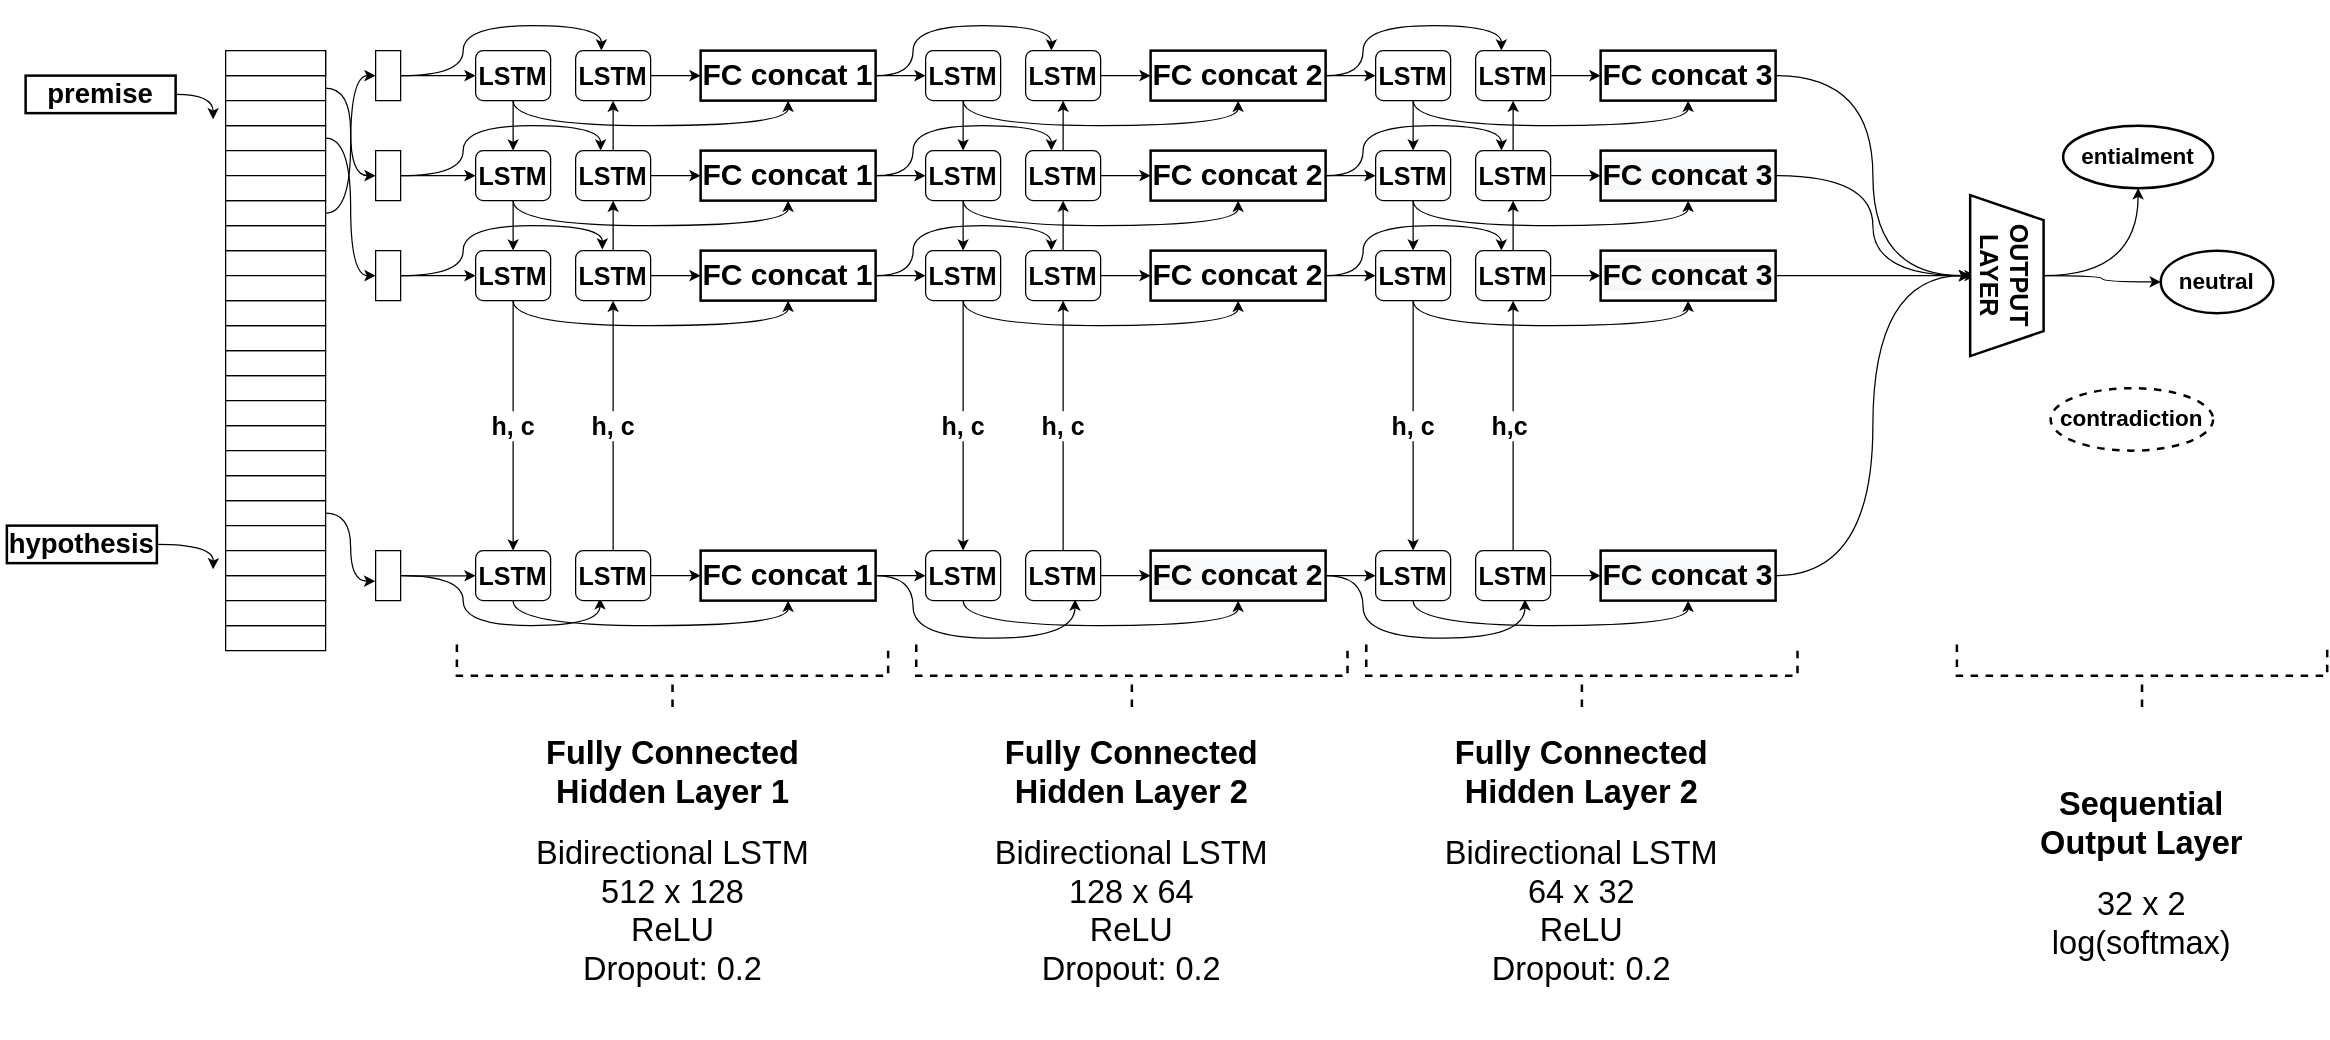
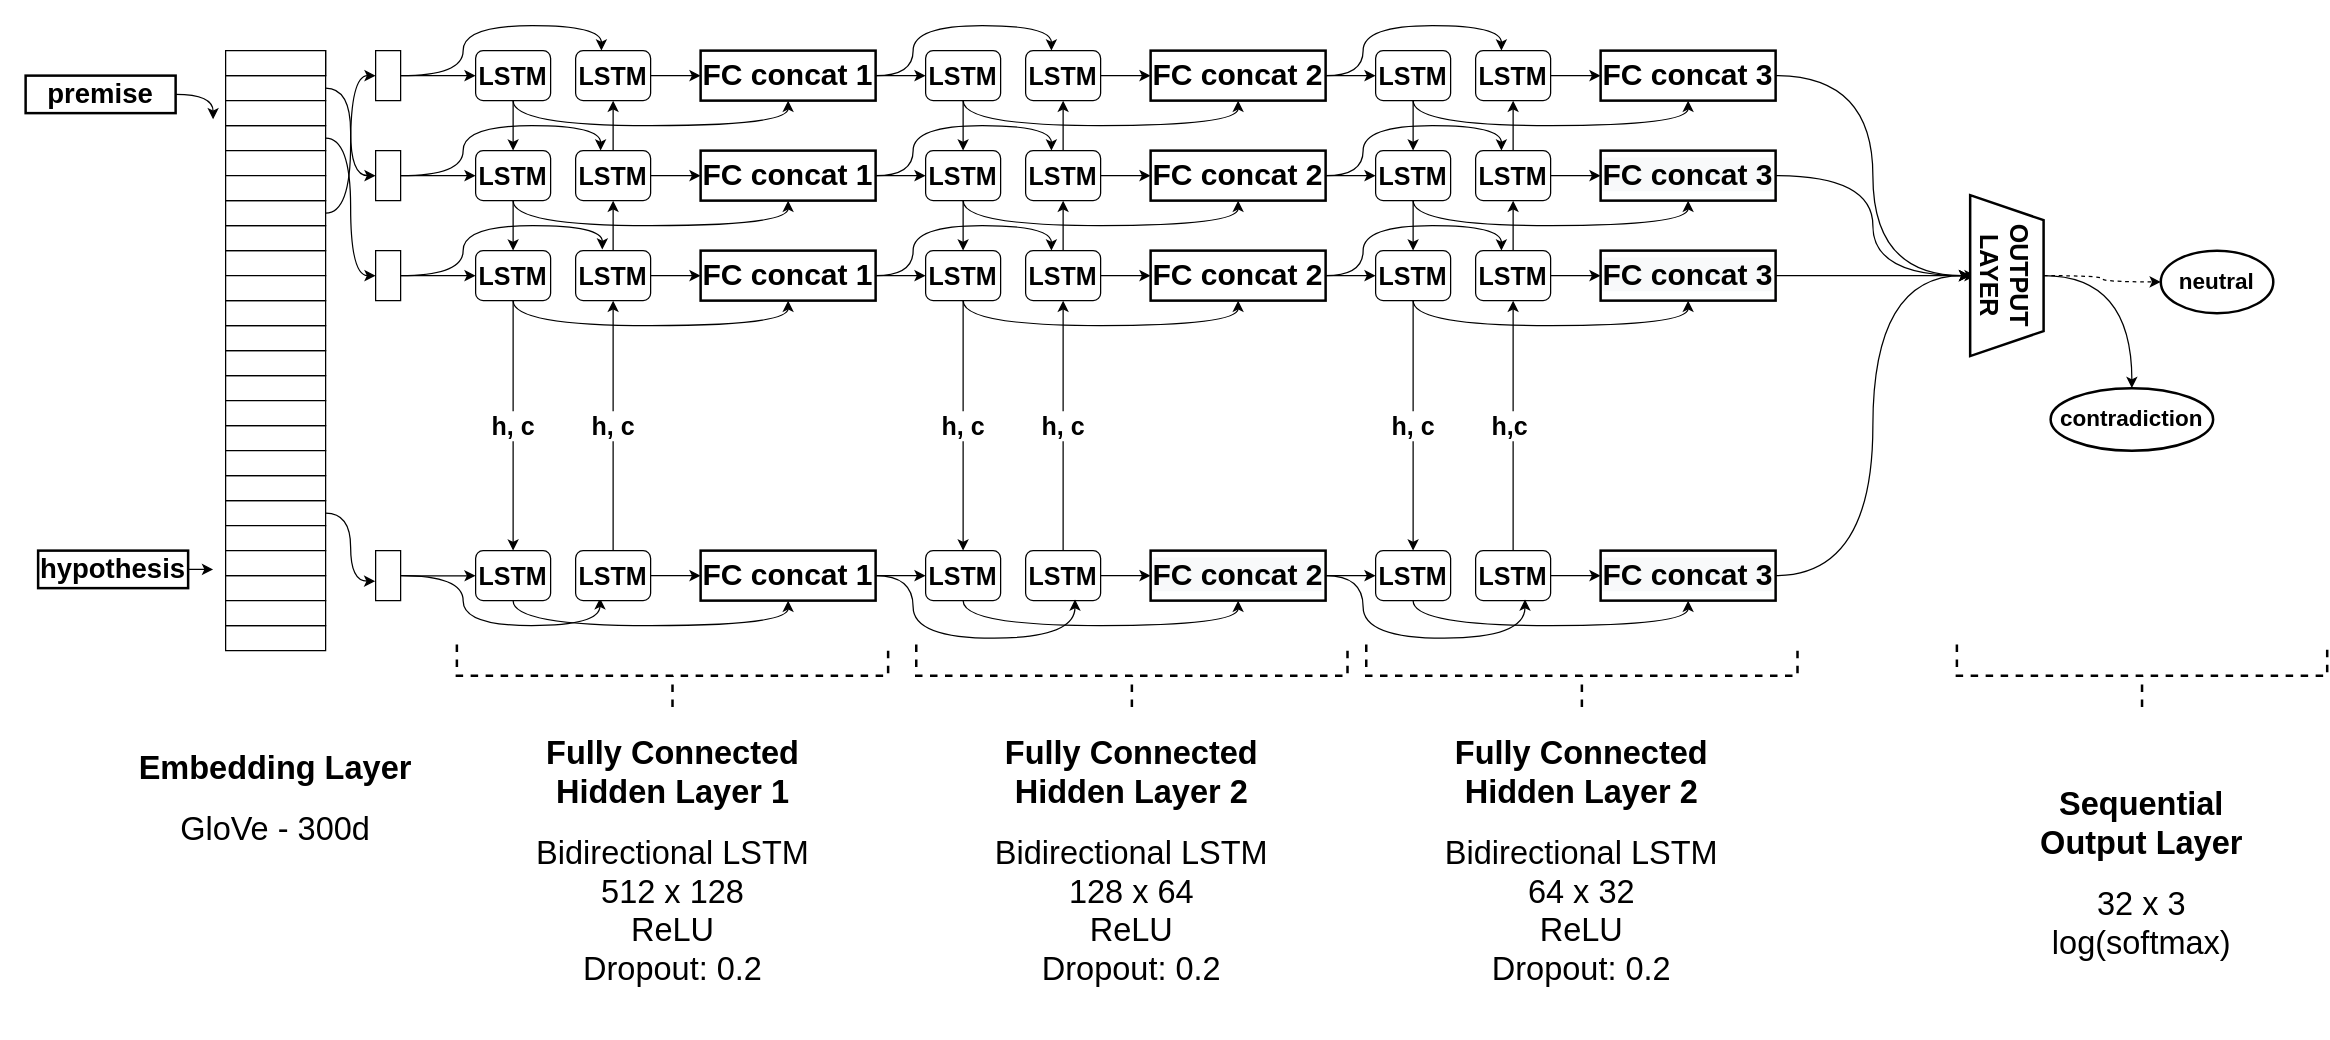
- <mxCell id="159" value="&lt;font style=&quot;font-size: 18px;&quot;&gt;entialment&lt;/font&gt;" style="ellipse;whiteSpace=wrap;html=1;rounded=0;fontSize=18;strokeWidth=2;fillColor=none;verticalAlign=middle;fontStyle=1" vertex="1" parent="1"><mxGeometry x="1650" y="100" width="120" height="50" as="geometry" /></mxCell>
- <mxCell id="140" style="edgeStyle=orthogonalEdgeStyle;curved=1;orthogonalLoop=1;jettySize=auto;html=1;exitX=0.5;exitY=0;exitDx=0;exitDy=0;entryX=0.5;entryY=1;entryDx=0;entryDy=0;fontSize=24;" edge="1" parent="1" source="141" target="159"><mxGeometry relative="1" as="geometry" /></mxCell>
- <mxCell id="138" value="" style="edgeStyle=orthogonalEdgeStyle;curved=1;orthogonalLoop=1;jettySize=auto;html=1;fontSize=24;" edge="1" parent="1" source="141" target="160"><mxGeometry relative="1" as="geometry" /></mxCell>
+ <mxCell id="138" value="" style="edgeStyle=orthogonalEdgeStyle;curved=1;orthogonalLoop=1;jettySize=auto;html=1;fontSize=24;dashed=1;" edge="1" parent="1" source="141" target="160"><mxGeometry relative="1" as="geometry" /></mxCell>
+ <mxCell id="139" style="edgeStyle=orthogonalEdgeStyle;curved=1;orthogonalLoop=1;jettySize=auto;html=1;exitX=0.5;exitY=0;exitDx=0;exitDy=0;entryX=0.5;entryY=0;entryDx=0;entryDy=0;fontSize=24;" edge="1" parent="1" source="141" target="161"><mxGeometry relative="1" as="geometry" /></mxCell>
- <mxCell id="161" value="&lt;font style=&quot;font-size: 18px;&quot;&gt;contradiction&lt;/font&gt;" style="ellipse;whiteSpace=wrap;html=1;rounded=0;fontSize=18;strokeWidth=2;fillColor=none;verticalAlign=middle;fontStyle=1;dashed=1;" vertex="1" parent="1"><mxGeometry x="1640" y="310" width="130" height="50" as="geometry" /></mxCell>
+ <mxCell id="161" value="&lt;font style=&quot;font-size: 18px;&quot;&gt;contradiction&lt;/font&gt;" style="ellipse;whiteSpace=wrap;html=1;rounded=0;fontSize=18;strokeWidth=2;fillColor=none;verticalAlign=middle;fontStyle=1" vertex="1" parent="1"><mxGeometry x="1640" y="310" width="130" height="50" as="geometry" /></mxCell>
- <mxCell id="5" value="&lt;font style=&quot;font-size: 22px&quot;&gt;&lt;b&gt;hypothesis&lt;/b&gt;&lt;/font&gt;" style="rounded=0;whiteSpace=wrap;html=1;strokeWidth=2;" parent="1" vertex="1"><mxGeometry x="5" y="420" width="120" height="30" as="geometry" /></mxCell>
+ <mxCell id="5" value="&lt;font style=&quot;font-size: 22px&quot;&gt;&lt;b&gt;hypothesis&lt;/b&gt;&lt;/font&gt;" style="rounded=0;whiteSpace=wrap;html=1;strokeWidth=2;" parent="1" vertex="1"><mxGeometry x="30" y="440" width="120" height="30" as="geometry" /></mxCell>
+ <mxCell id="150" value="&lt;h1 style=&quot;font-size: 26px&quot;&gt;&lt;font style=&quot;font-size: 26px&quot;&gt;Embedding Layer&lt;/font&gt;&lt;/h1&gt;&lt;div style=&quot;font-size: 26px&quot;&gt;&lt;font style=&quot;font-size: 26px&quot;&gt;GloVe - 300d&lt;/font&gt;&lt;/div&gt;" style="text;html=1;strokeColor=none;fillColor=none;spacing=5;spacingTop=-20;whiteSpace=wrap;overflow=hidden;rounded=0;verticalAlign=middle;align=center;" vertex="1" parent="1"><mxGeometry x="70" y="580" width="300" height="120" as="geometry" /></mxCell>
- <mxCell id="157" value="&lt;h1 style=&quot;font-size: 26px&quot;&gt;&lt;font style=&quot;font-size: 26px&quot;&gt;Sequential Output Layer&lt;/font&gt;&lt;/h1&gt;&lt;div style=&quot;font-size: 26px&quot;&gt;32 x 2&lt;/div&gt;&lt;div style=&quot;font-size: 26px&quot;&gt;log(softmax)&lt;/div&gt;" style="text;html=1;strokeColor=none;fillColor=none;spacing=5;spacingTop=-20;whiteSpace=wrap;overflow=hidden;rounded=0;verticalAlign=middle;align=center;" vertex="1" parent="1"><mxGeometry x="1608.13" y="590" width="210" height="220" as="geometry" /></mxCell>
+ <mxCell id="157" value="&lt;h1 style=&quot;font-size: 26px&quot;&gt;&lt;font style=&quot;font-size: 26px&quot;&gt;Sequential Output Layer&lt;/font&gt;&lt;/h1&gt;&lt;div style=&quot;font-size: 26px&quot;&gt;32 x 3&lt;/div&gt;&lt;div style=&quot;font-size: 26px&quot;&gt;log(softmax)&lt;/div&gt;" style="text;html=1;strokeColor=none;fillColor=none;spacing=5;spacingTop=-20;whiteSpace=wrap;overflow=hidden;rounded=0;verticalAlign=middle;align=center;" vertex="1" parent="1"><mxGeometry x="1608.13" y="590" width="210" height="220" as="geometry" /></mxCell>
